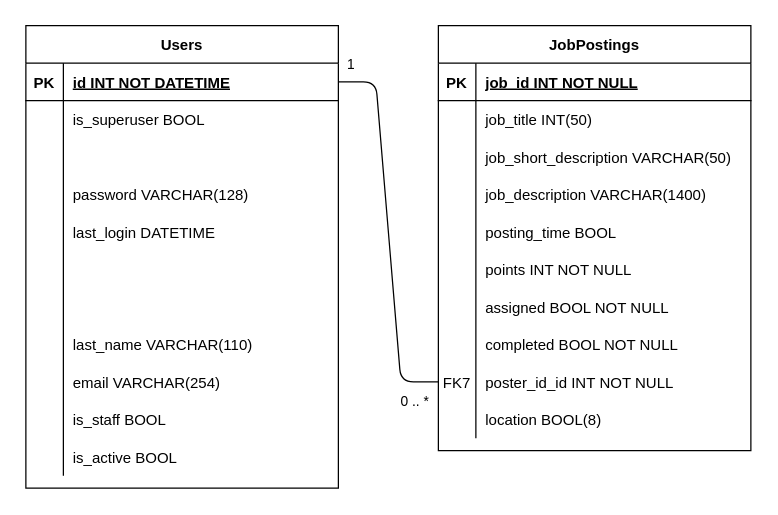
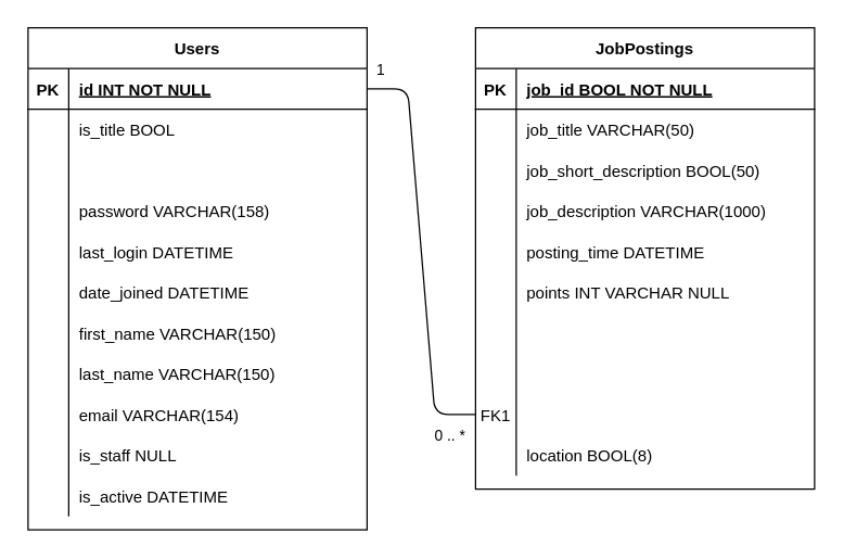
- <mxCell id="39" value="id INT NOT DATETIME " style="shape=partialRectangle;overflow=hidden;connectable=0;fillColor=none;top=0;left=0;bottom=0;right=0;align=left;spacingLeft=6;fontStyle=5;" vertex="1" parent="37"><mxGeometry x="30" width="220" height="30" as="geometry"><mxRectangle width="220" height="30" as="alternateBounds" /></mxGeometry></mxCell>
+ <mxCell id="39" value="id INT NOT NULL " style="shape=partialRectangle;overflow=hidden;connectable=0;fillColor=none;top=0;left=0;bottom=0;right=0;align=left;spacingLeft=6;fontStyle=5;" vertex="1" parent="37"><mxGeometry x="30" width="220" height="30" as="geometry"><mxRectangle width="220" height="30" as="alternateBounds" /></mxGeometry></mxCell>
- <mxCell id="8" value="job_id INT NOT NULL " style="shape=partialRectangle;overflow=hidden;connectable=0;fillColor=none;top=0;left=0;bottom=0;right=0;align=left;spacingLeft=6;fontStyle=5;" vertex="1" parent="6"><mxGeometry x="30" width="220" height="30" as="geometry"><mxRectangle width="220" height="30" as="alternateBounds" /></mxGeometry></mxCell>
+ <mxCell id="8" value="job_id BOOL NOT NULL " style="shape=partialRectangle;overflow=hidden;connectable=0;fillColor=none;top=0;left=0;bottom=0;right=0;align=left;spacingLeft=6;fontStyle=5;" vertex="1" parent="6"><mxGeometry x="30" width="220" height="30" as="geometry"><mxRectangle width="220" height="30" as="alternateBounds" /></mxGeometry></mxCell>
- <mxCell id="42" value="is_superuser BOOL" style="shape=partialRectangle;overflow=hidden;connectable=0;fillColor=none;top=0;left=0;bottom=0;right=0;align=left;spacingLeft=6;" vertex="1" parent="40"><mxGeometry x="30" width="220" height="30" as="geometry"><mxRectangle width="220" height="30" as="alternateBounds" /></mxGeometry></mxCell>
+ <mxCell id="42" value="is_title BOOL" style="shape=partialRectangle;overflow=hidden;connectable=0;fillColor=none;top=0;left=0;bottom=0;right=0;align=left;spacingLeft=6;" vertex="1" parent="40"><mxGeometry x="30" width="220" height="30" as="geometry"><mxRectangle width="220" height="30" as="alternateBounds" /></mxGeometry></mxCell>
- <mxCell id="11" value="job_title INT(50)" style="shape=partialRectangle;overflow=hidden;connectable=0;fillColor=none;top=0;left=0;bottom=0;right=0;align=left;spacingLeft=6;" vertex="1" parent="9"><mxGeometry x="30" width="220" height="30" as="geometry"><mxRectangle width="220" height="30" as="alternateBounds" /></mxGeometry></mxCell>
+ <mxCell id="11" value="job_title VARCHAR(50)" style="shape=partialRectangle;overflow=hidden;connectable=0;fillColor=none;top=0;left=0;bottom=0;right=0;align=left;spacingLeft=6;" vertex="1" parent="9"><mxGeometry x="30" width="220" height="30" as="geometry"><mxRectangle width="220" height="30" as="alternateBounds" /></mxGeometry></mxCell>
- <mxCell id="14" value="job_short_description VARCHAR(50)" style="shape=partialRectangle;overflow=hidden;connectable=0;fillColor=none;top=0;left=0;bottom=0;right=0;align=left;spacingLeft=6;" vertex="1" parent="12"><mxGeometry x="30" width="220" height="30" as="geometry"><mxRectangle width="220" height="30" as="alternateBounds" /></mxGeometry></mxCell>
+ <mxCell id="14" value="job_short_description BOOL(50)" style="shape=partialRectangle;overflow=hidden;connectable=0;fillColor=none;top=0;left=0;bottom=0;right=0;align=left;spacingLeft=6;" vertex="1" parent="12"><mxGeometry x="30" width="220" height="30" as="geometry"><mxRectangle width="220" height="30" as="alternateBounds" /></mxGeometry></mxCell>
- <mxCell id="47" value="password VARCHAR(128)" style="shape=partialRectangle;overflow=hidden;connectable=0;fillColor=none;top=0;left=0;bottom=0;right=0;align=left;spacingLeft=6;" vertex="1" parent="45"><mxGeometry x="30" width="220" height="30" as="geometry"><mxRectangle width="220" height="30" as="alternateBounds" /></mxGeometry></mxCell>
+ <mxCell id="47" value="password VARCHAR(158)" style="shape=partialRectangle;overflow=hidden;connectable=0;fillColor=none;top=0;left=0;bottom=0;right=0;align=left;spacingLeft=6;" vertex="1" parent="45"><mxGeometry x="30" width="220" height="30" as="geometry"><mxRectangle width="220" height="30" as="alternateBounds" /></mxGeometry></mxCell>
- <mxCell id="17" value="job_description VARCHAR(1400)" style="shape=partialRectangle;overflow=hidden;connectable=0;fillColor=none;top=0;left=0;bottom=0;right=0;align=left;spacingLeft=6;" vertex="1" parent="15"><mxGeometry x="30" width="220" height="30" as="geometry"><mxRectangle width="220" height="30" as="alternateBounds" /></mxGeometry></mxCell>
+ <mxCell id="17" value="job_description VARCHAR(1000)" style="shape=partialRectangle;overflow=hidden;connectable=0;fillColor=none;top=0;left=0;bottom=0;right=0;align=left;spacingLeft=6;" vertex="1" parent="15"><mxGeometry x="30" width="220" height="30" as="geometry"><mxRectangle width="220" height="30" as="alternateBounds" /></mxGeometry></mxCell>
- <mxCell id="20" value="posting_time BOOL" style="shape=partialRectangle;overflow=hidden;connectable=0;fillColor=none;top=0;left=0;bottom=0;right=0;align=left;spacingLeft=6;" vertex="1" parent="18"><mxGeometry x="30" width="220" height="30" as="geometry"><mxRectangle width="220" height="30" as="alternateBounds" /></mxGeometry></mxCell>
+ <mxCell id="20" value="posting_time DATETIME" style="shape=partialRectangle;overflow=hidden;connectable=0;fillColor=none;top=0;left=0;bottom=0;right=0;align=left;spacingLeft=6;" vertex="1" parent="18"><mxGeometry x="30" width="220" height="30" as="geometry"><mxRectangle width="220" height="30" as="alternateBounds" /></mxGeometry></mxCell>
+ <mxCell id="53" value="date_joined DATETIME" style="shape=partialRectangle;overflow=hidden;connectable=0;fillColor=none;top=0;left=0;bottom=0;right=0;align=left;spacingLeft=6;" vertex="1" parent="51"><mxGeometry x="30" width="220" height="30" as="geometry"><mxRectangle width="220" height="30" as="alternateBounds" /></mxGeometry></mxCell>
- <mxCell id="23" value="points INT NOT NULL" style="shape=partialRectangle;overflow=hidden;connectable=0;fillColor=none;top=0;left=0;bottom=0;right=0;align=left;spacingLeft=6;" vertex="1" parent="21"><mxGeometry x="30" width="220" height="30" as="geometry"><mxRectangle width="220" height="30" as="alternateBounds" /></mxGeometry></mxCell>
+ <mxCell id="23" value="points INT VARCHAR NULL" style="shape=partialRectangle;overflow=hidden;connectable=0;fillColor=none;top=0;left=0;bottom=0;right=0;align=left;spacingLeft=6;" vertex="1" parent="21"><mxGeometry x="30" width="220" height="30" as="geometry"><mxRectangle width="220" height="30" as="alternateBounds" /></mxGeometry></mxCell>
+ <mxCell id="56" value="first_name VARCHAR(150)" style="shape=partialRectangle;overflow=hidden;connectable=0;fillColor=none;top=0;left=0;bottom=0;right=0;align=left;spacingLeft=6;" vertex="1" parent="54"><mxGeometry x="30" width="220" height="30" as="geometry"><mxRectangle width="220" height="30" as="alternateBounds" /></mxGeometry></mxCell>
- <mxCell id="26" value="assigned BOOL NOT NULL" style="shape=partialRectangle;overflow=hidden;connectable=0;fillColor=none;top=0;left=0;bottom=0;right=0;align=left;spacingLeft=6;" vertex="1" parent="24"><mxGeometry x="30" width="220" height="30" as="geometry"><mxRectangle width="220" height="30" as="alternateBounds" /></mxGeometry></mxCell>
- <mxCell id="29" value="completed BOOL NOT NULL" style="shape=partialRectangle;overflow=hidden;connectable=0;fillColor=none;top=0;left=0;bottom=0;right=0;align=left;spacingLeft=6;" vertex="1" parent="27"><mxGeometry x="30" width="220" height="30" as="geometry"><mxRectangle width="220" height="30" as="alternateBounds" /></mxGeometry></mxCell>
- <mxCell id="59" value="last_name VARCHAR(110)" style="shape=partialRectangle;overflow=hidden;connectable=0;fillColor=none;top=0;left=0;bottom=0;right=0;align=left;spacingLeft=6;" vertex="1" parent="57"><mxGeometry x="30" width="220" height="30" as="geometry"><mxRectangle width="220" height="30" as="alternateBounds" /></mxGeometry></mxCell>
+ <mxCell id="59" value="last_name VARCHAR(150)" style="shape=partialRectangle;overflow=hidden;connectable=0;fillColor=none;top=0;left=0;bottom=0;right=0;align=left;spacingLeft=6;" vertex="1" parent="57"><mxGeometry x="30" width="220" height="30" as="geometry"><mxRectangle width="220" height="30" as="alternateBounds" /></mxGeometry></mxCell>
- <mxCell id="32" value="poster_id_id INT NOT NULL" style="shape=partialRectangle;overflow=hidden;connectable=0;fillColor=none;top=0;left=0;bottom=0;right=0;align=left;spacingLeft=6;" vertex="1" parent="30"><mxGeometry x="30" width="220" height="30" as="geometry"><mxRectangle width="220" height="30" as="alternateBounds" /></mxGeometry></mxCell>
- <mxCell id="62" value="email VARCHAR(254)" style="shape=partialRectangle;overflow=hidden;connectable=0;fillColor=none;top=0;left=0;bottom=0;right=0;align=left;spacingLeft=6;" vertex="1" parent="60"><mxGeometry x="30" width="220" height="30" as="geometry"><mxRectangle width="220" height="30" as="alternateBounds" /></mxGeometry></mxCell>
+ <mxCell id="62" value="email VARCHAR(154)" style="shape=partialRectangle;overflow=hidden;connectable=0;fillColor=none;top=0;left=0;bottom=0;right=0;align=left;spacingLeft=6;" vertex="1" parent="60"><mxGeometry x="30" width="220" height="30" as="geometry"><mxRectangle width="220" height="30" as="alternateBounds" /></mxGeometry></mxCell>
- <mxCell id="31" value="FK7" style="shape=partialRectangle;overflow=hidden;connectable=0;fillColor=none;top=0;left=0;bottom=0;right=0;" vertex="1" parent="30"><mxGeometry width="30" height="30" as="geometry"><mxRectangle width="30" height="30" as="alternateBounds" /></mxGeometry></mxCell>
+ <mxCell id="31" value="FK1" style="shape=partialRectangle;overflow=hidden;connectable=0;fillColor=none;top=0;left=0;bottom=0;right=0;" vertex="1" parent="30"><mxGeometry width="30" height="30" as="geometry"><mxRectangle width="30" height="30" as="alternateBounds" /></mxGeometry></mxCell>
- <mxCell id="65" value="is_staff BOOL" style="shape=partialRectangle;overflow=hidden;connectable=0;fillColor=none;top=0;left=0;bottom=0;right=0;align=left;spacingLeft=6;" vertex="1" parent="63"><mxGeometry x="30" width="220" height="30" as="geometry"><mxRectangle width="220" height="30" as="alternateBounds" /></mxGeometry></mxCell>
+ <mxCell id="65" value="is_staff NULL" style="shape=partialRectangle;overflow=hidden;connectable=0;fillColor=none;top=0;left=0;bottom=0;right=0;align=left;spacingLeft=6;" vertex="1" parent="63"><mxGeometry x="30" width="220" height="30" as="geometry"><mxRectangle width="220" height="30" as="alternateBounds" /></mxGeometry></mxCell>
- <mxCell id="68" value="is_active BOOL" style="shape=partialRectangle;overflow=hidden;connectable=0;fillColor=none;top=0;left=0;bottom=0;right=0;align=left;spacingLeft=6;" vertex="1" parent="66"><mxGeometry x="30" width="220" height="30" as="geometry"><mxRectangle width="220" height="30" as="alternateBounds" /></mxGeometry></mxCell>
+ <mxCell id="68" value="is_active DATETIME" style="shape=partialRectangle;overflow=hidden;connectable=0;fillColor=none;top=0;left=0;bottom=0;right=0;align=left;spacingLeft=6;" vertex="1" parent="66"><mxGeometry x="30" width="220" height="30" as="geometry"><mxRectangle width="220" height="30" as="alternateBounds" /></mxGeometry></mxCell>
